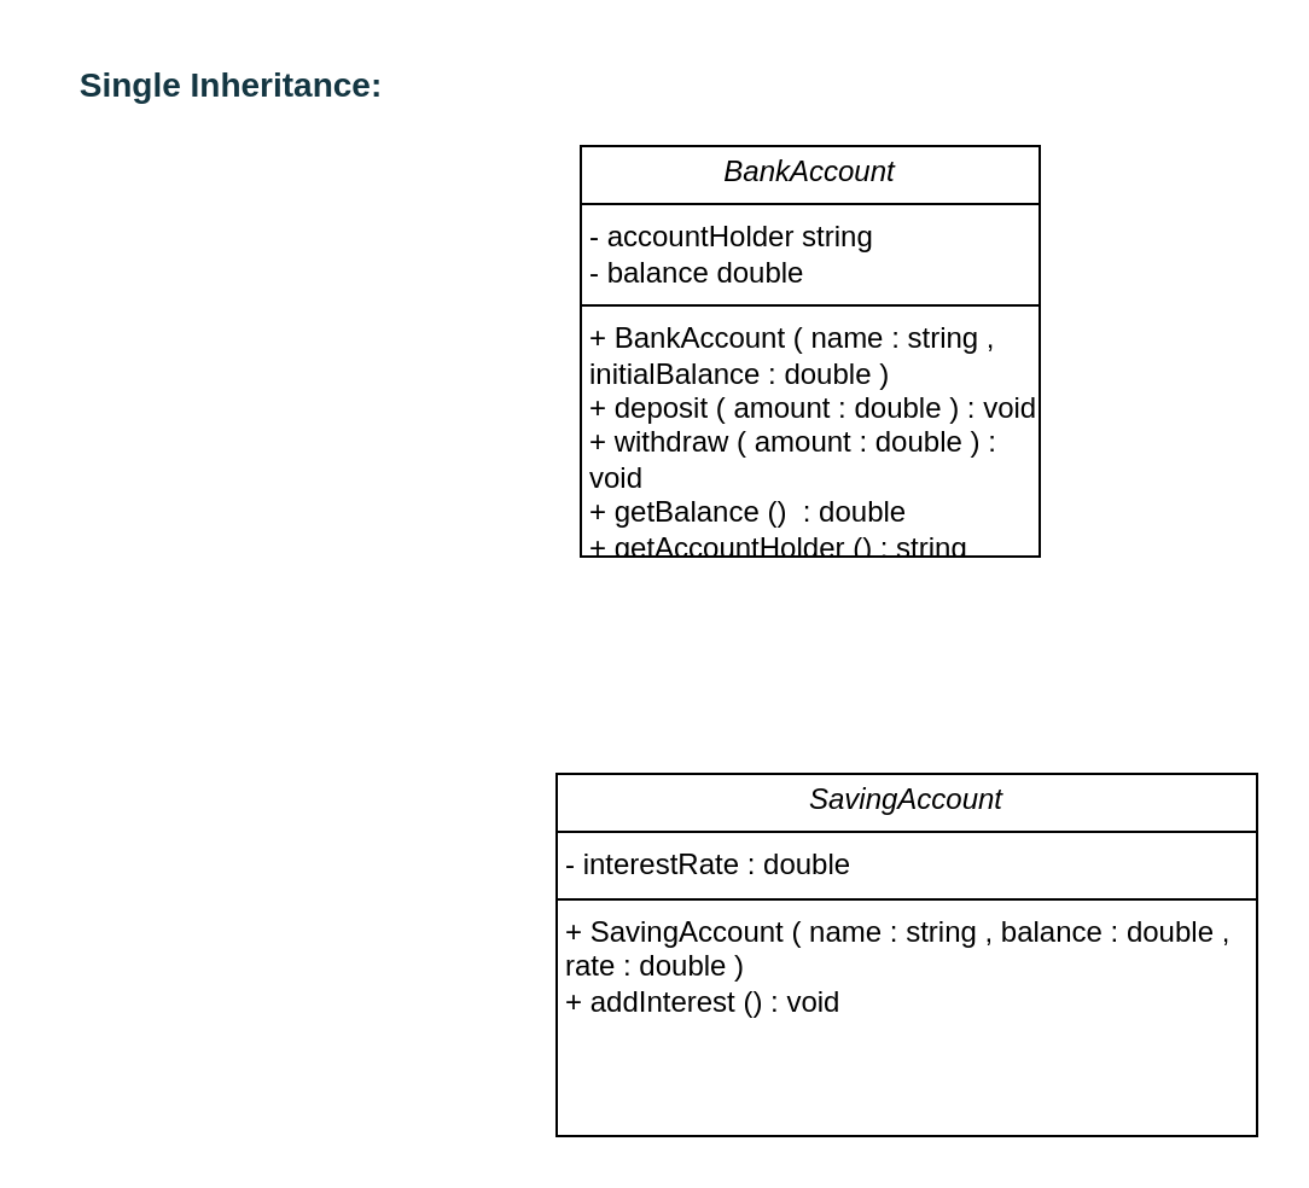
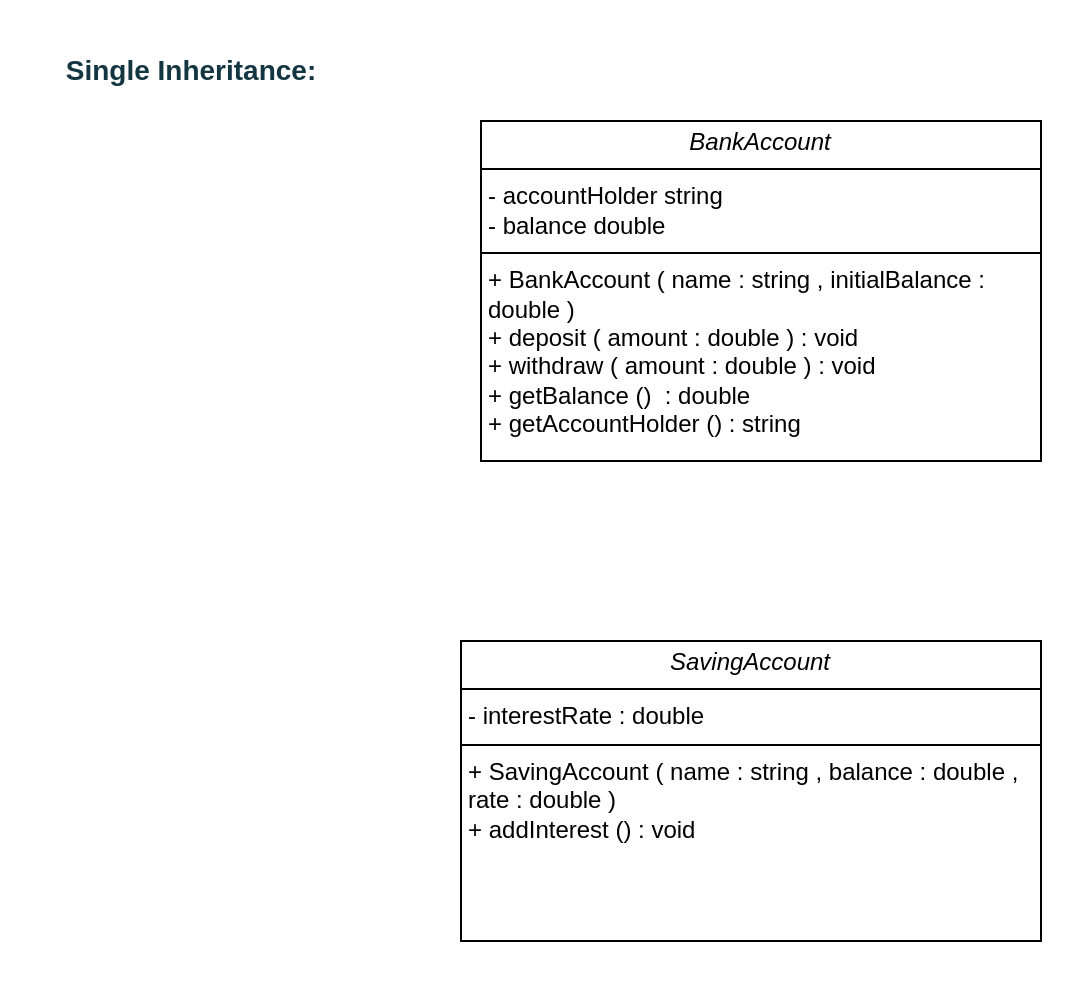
- <mxCell id="2" value="&lt;p style=&quot;margin:0px;margin-top:4px;text-align:center;&quot;&gt;&lt;i&gt;BankAccount&lt;/i&gt;&lt;/p&gt;&lt;hr size=&quot;1&quot; style=&quot;border-style:solid;&quot;&gt;&lt;p style=&quot;margin:0px;margin-left:4px;&quot;&gt;- accountHolder string&lt;br&gt;- balance double&lt;/p&gt;&lt;hr size=&quot;1&quot; style=&quot;border-style:solid;&quot;&gt;&lt;p style=&quot;margin:0px;margin-left:4px;&quot;&gt;+ BankAccount ( name : string , initialBalance : double )&lt;br&gt;+ deposit ( amount : double ) : void&lt;/p&gt;&lt;p style=&quot;margin:0px;margin-left:4px;&quot;&gt;+ withdraw ( amount : double ) : void&lt;/p&gt;&lt;p style=&quot;margin:0px;margin-left:4px;&quot;&gt;+ getBalance ()&amp;nbsp; : double&lt;/p&gt;&lt;p style=&quot;margin:0px;margin-left:4px;&quot;&gt;+ getAccountHolder () : string&lt;/p&gt;" style="verticalAlign=top;align=left;overflow=fill;html=1;whiteSpace=wrap;labelBackgroundColor=none;" parent="1" vertex="1"><mxGeometry x="240" y="60" width="190" height="170" as="geometry" /></mxCell>
+ <mxCell id="2" value="&lt;p style=&quot;margin:0px;margin-top:4px;text-align:center;&quot;&gt;&lt;i&gt;BankAccount&lt;/i&gt;&lt;/p&gt;&lt;hr size=&quot;1&quot; style=&quot;border-style:solid;&quot;&gt;&lt;p style=&quot;margin:0px;margin-left:4px;&quot;&gt;- accountHolder string&lt;br&gt;- balance double&lt;/p&gt;&lt;hr size=&quot;1&quot; style=&quot;border-style:solid;&quot;&gt;&lt;p style=&quot;margin:0px;margin-left:4px;&quot;&gt;+ BankAccount ( name : string , initialBalance : double )&lt;br&gt;+ deposit ( amount : double ) : void&lt;/p&gt;&lt;p style=&quot;margin:0px;margin-left:4px;&quot;&gt;+ withdraw ( amount : double ) : void&lt;/p&gt;&lt;p style=&quot;margin:0px;margin-left:4px;&quot;&gt;+ getBalance ()&amp;nbsp; : double&lt;/p&gt;&lt;p style=&quot;margin:0px;margin-left:4px;&quot;&gt;+ getAccountHolder () : string&lt;/p&gt;" style="verticalAlign=top;align=left;overflow=fill;html=1;whiteSpace=wrap;labelBackgroundColor=none;" parent="1" vertex="1"><mxGeometry x="240" y="60" width="280" height="170" as="geometry" /></mxCell>
